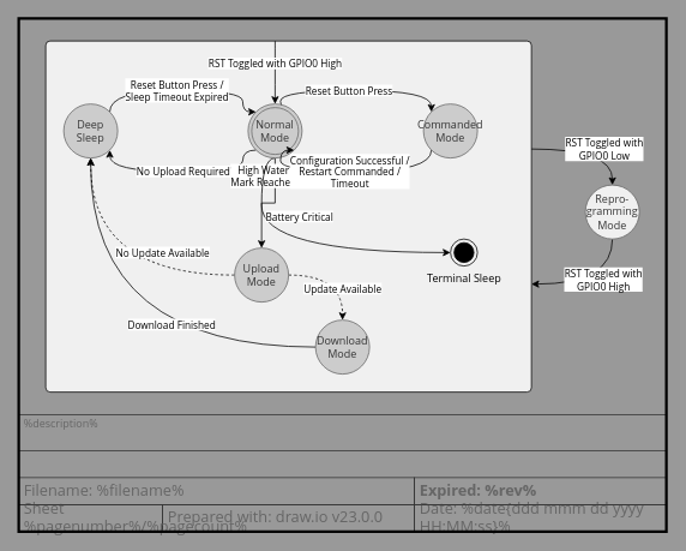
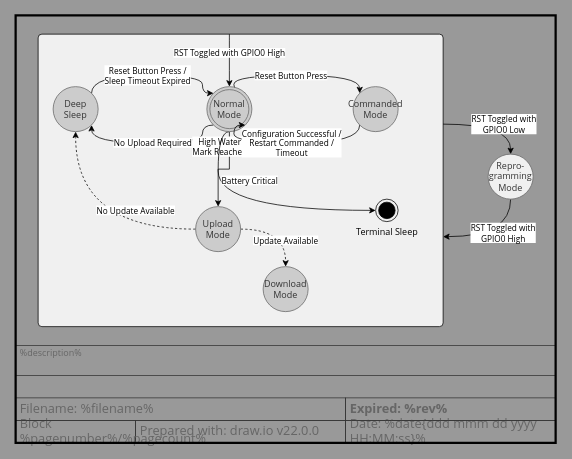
- <mxCell id="28" value="Download Finished" style="edgeStyle=orthogonalEdgeStyle;rounded=0;orthogonalLoop=1;jettySize=auto;html=1;entryX=0.5;entryY=1;entryDx=0;entryDy=0;curved=1;fontFamily=Open Sans;" edge="1" parent="10" source="29" target="24"><mxGeometry x="-0.304" y="-25" relative="1" as="geometry"><mxPoint as="offset" /></mxGeometry></mxCell>
- <mxCell id="3" value="&lt;div align=&quot;left&quot;&gt;Sheet %pagenumber%/%pagecount%&lt;/div&gt;" style="strokeWidth=1;shadow=0;dashed=0;align=left;html=1;shape=mxgraph.mockup.text.textBox;fontColor=#666666;align=left;fontSize=17;spacingLeft=4;spacingTop=-3;whiteSpace=wrap;strokeColor=#333333;mainText=;fillColor=none;fontFamily=Open Sans;movable=1;resizable=1;rotatable=1;deletable=1;editable=1;locked=0;connectable=1;" parent="1" vertex="1"><mxGeometry x="20" y="560" width="160" height="30" as="geometry" /></mxCell>
+ <mxCell id="3" value="&lt;div align=&quot;left&quot;&gt;Block %pagenumber%/%pagecount%&lt;/div&gt;" style="strokeWidth=1;shadow=0;dashed=0;align=left;html=1;shape=mxgraph.mockup.text.textBox;fontColor=#666666;align=left;fontSize=17;spacingLeft=4;spacingTop=-3;whiteSpace=wrap;strokeColor=#333333;mainText=;fillColor=none;fontFamily=Open Sans;movable=1;resizable=1;rotatable=1;deletable=1;editable=1;locked=0;connectable=1;" parent="1" vertex="1"><mxGeometry x="20" y="560" width="160" height="30" as="geometry" /></mxCell>
- <mxCell id="2" value="Prepared with: draw.io v23.0.0" style="strokeWidth=1;shadow=0;dashed=0;align=center;html=1;shape=mxgraph.mockup.text.textBox;fontColor=#666666;align=left;fontSize=17;spacingLeft=4;spacingTop=-3;whiteSpace=wrap;strokeColor=#333333;mainText=;fillColor=none;fontFamily=Open Sans;movable=1;resizable=1;rotatable=1;deletable=1;editable=1;locked=0;connectable=1;" parent="1" vertex="1"><mxGeometry x="180" y="560" width="280" height="30" as="geometry" /></mxCell>
+ <mxCell id="2" value="Prepared with: draw.io v22.0.0" style="strokeWidth=1;shadow=0;dashed=0;align=center;html=1;shape=mxgraph.mockup.text.textBox;fontColor=#666666;align=left;fontSize=17;spacingLeft=4;spacingTop=-3;whiteSpace=wrap;strokeColor=#333333;mainText=;fillColor=none;fontFamily=Open Sans;movable=1;resizable=1;rotatable=1;deletable=1;editable=1;locked=0;connectable=1;" parent="1" vertex="1"><mxGeometry x="180" y="560" width="280" height="30" as="geometry" /></mxCell>
